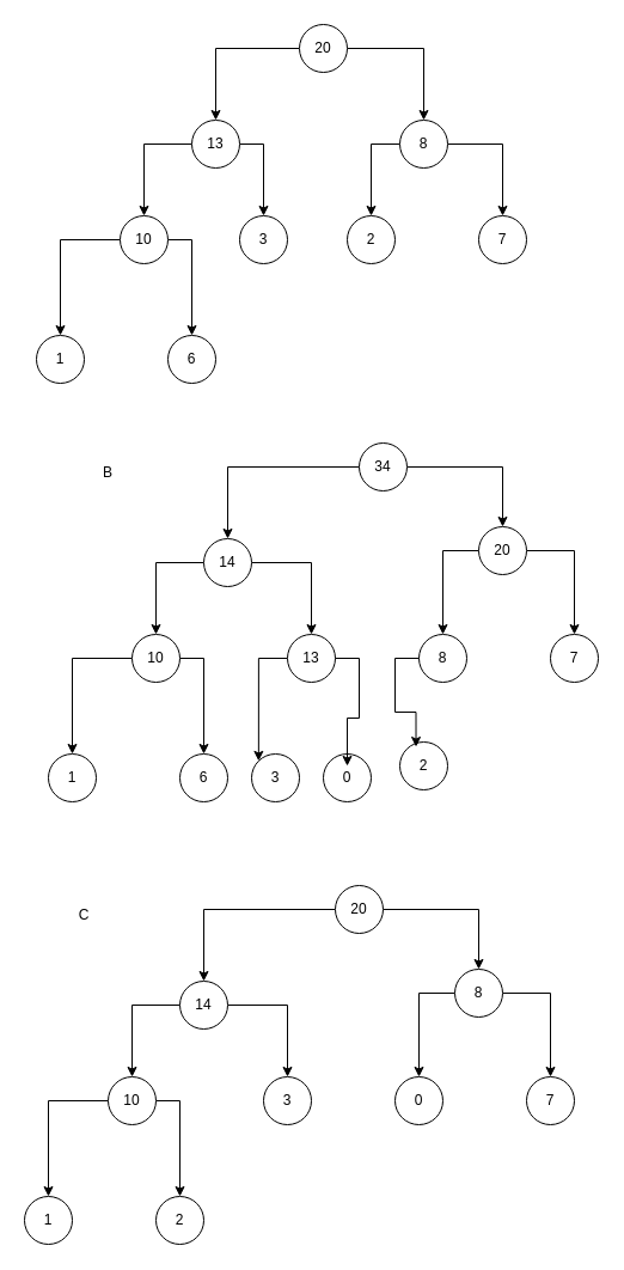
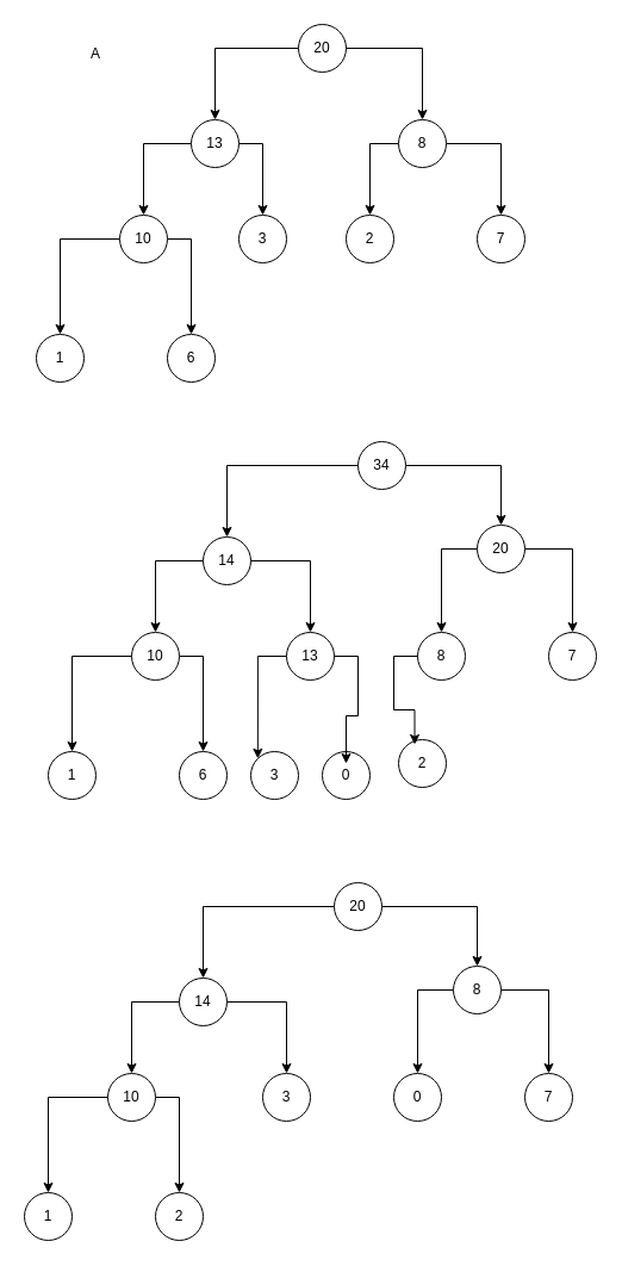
+ <mxCell id="19" value="A" style="text;html=1;strokeColor=none;fillColor=none;align=center;verticalAlign=middle;whiteSpace=wrap;rounded=0;" vertex="1" parent="1"><mxGeometry x="50" y="30" width="60" height="30" as="geometry" /></mxCell>
- <mxCell id="38" value="B" style="text;html=1;strokeColor=none;fillColor=none;align=center;verticalAlign=middle;whiteSpace=wrap;rounded=0;" vertex="1" parent="1"><mxGeometry x="60" y="380" width="60" height="30" as="geometry" /></mxCell>
- <mxCell id="60" value="C" style="text;html=1;strokeColor=none;fillColor=none;align=center;verticalAlign=middle;whiteSpace=wrap;rounded=0;" vertex="1" parent="1"><mxGeometry x="40" y="750" width="60" height="30" as="geometry" /></mxCell>
